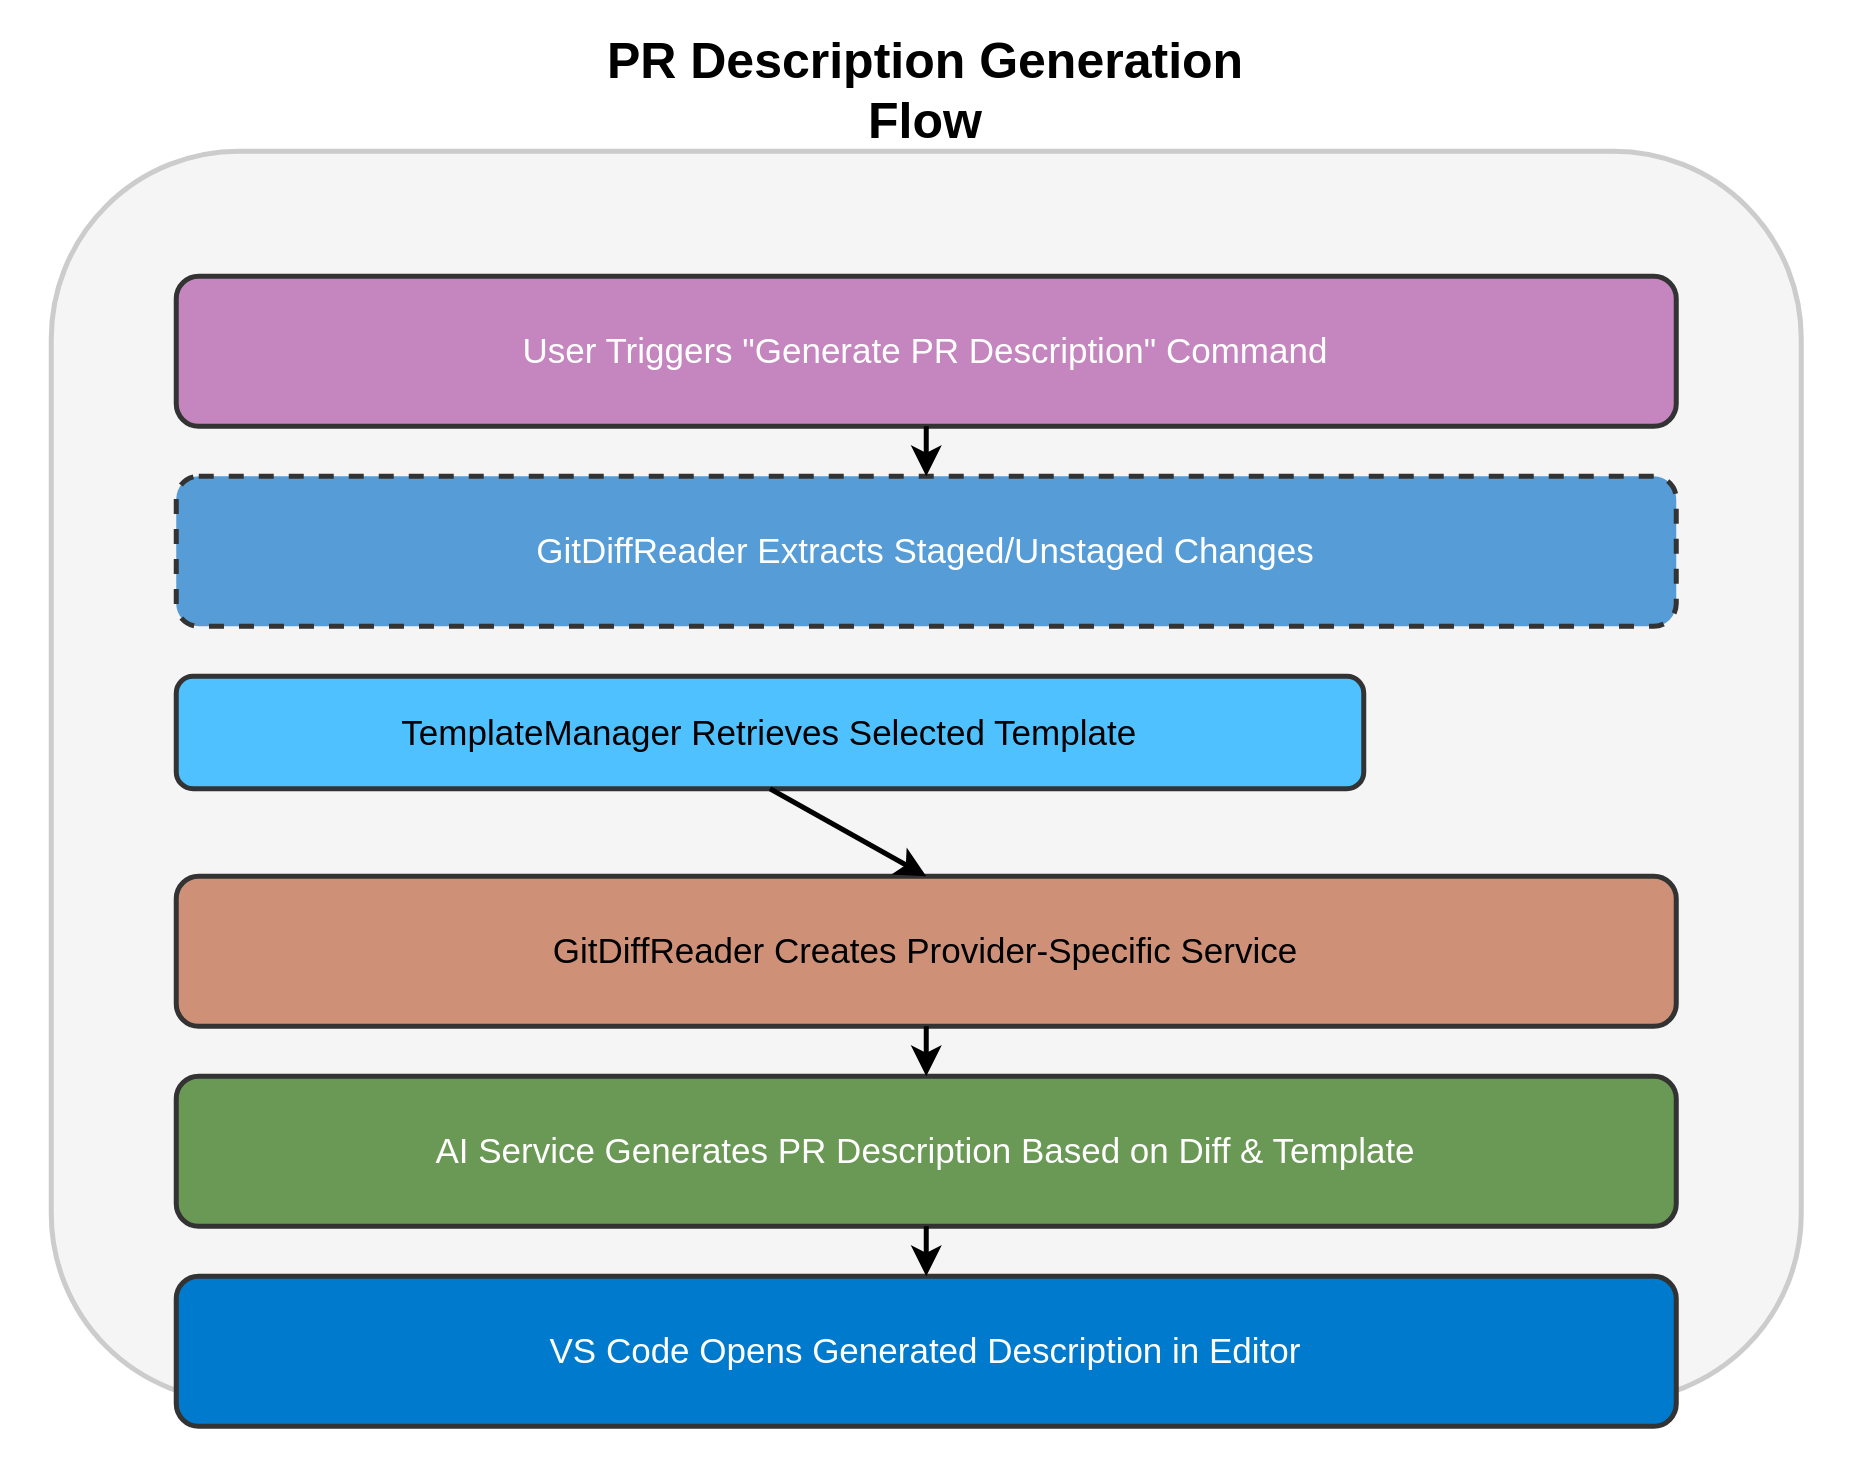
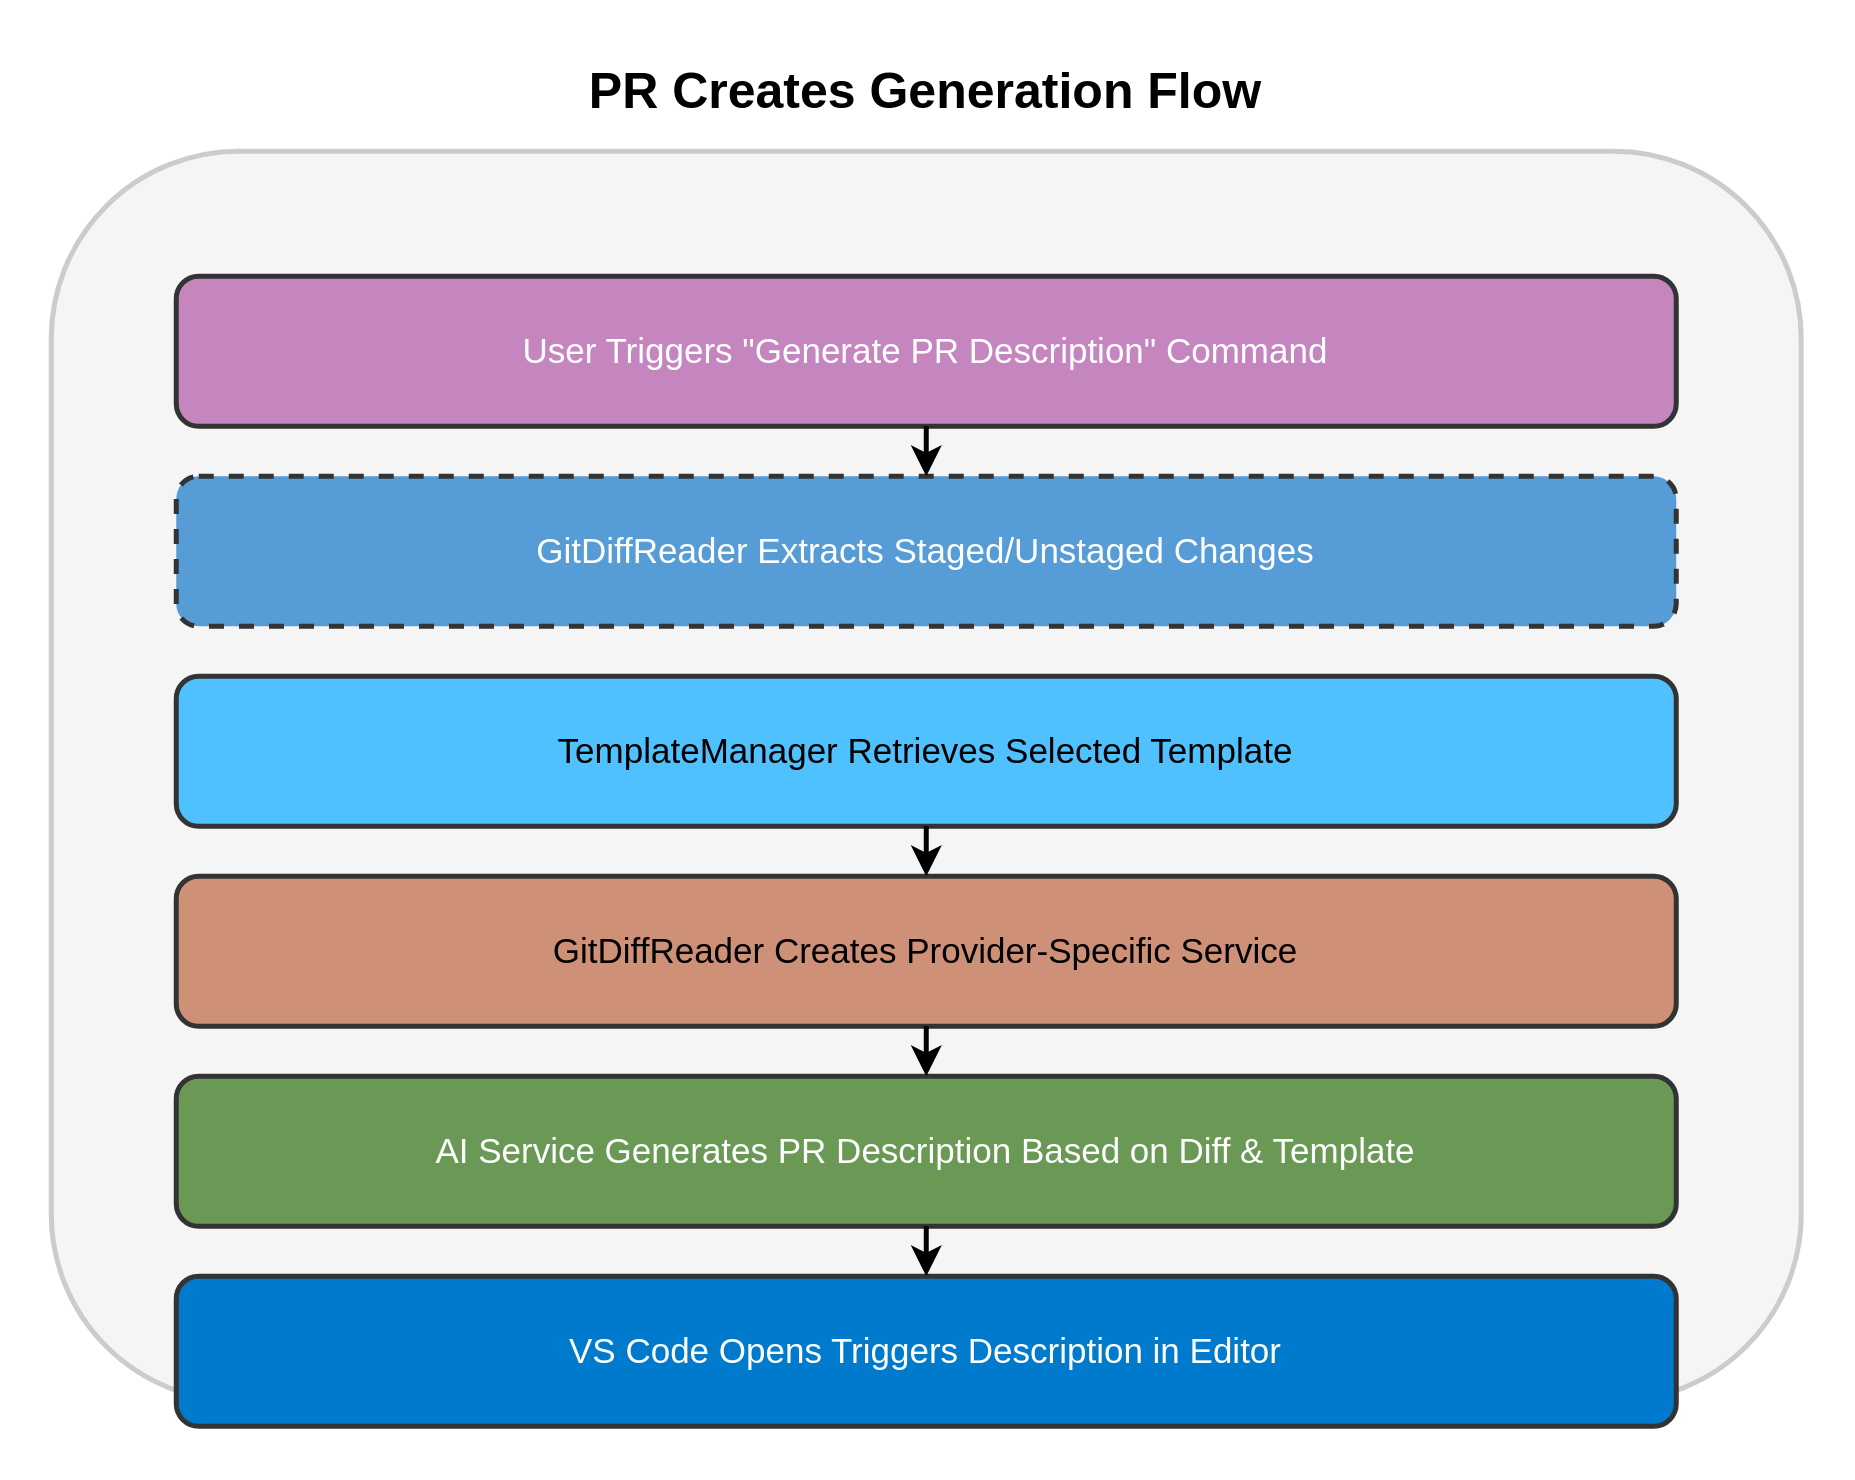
- <mxCell id="3" value="PR Description Generation Flow" style="text;html=1;strokeColor=none;fillColor=none;align=center;verticalAlign=middle;whiteSpace=wrap;rounded=0;fontSize=20;fontStyle=1;" vertex="1" parent="1"><mxGeometry x="220" y="20" width="300" height="30" as="geometry" /></mxCell>
+ <mxCell id="3" value="PR Creates Generation Flow" style="text;html=1;strokeColor=none;fillColor=none;align=center;verticalAlign=middle;whiteSpace=wrap;rounded=0;fontSize=20;fontStyle=1;" vertex="1" parent="1"><mxGeometry x="220" y="20" width="300" height="30" as="geometry" /></mxCell>
- <mxCell id="6" value="TemplateManager Retrieves Selected Template" style="rounded=1;whiteSpace=wrap;html=1;fillColor=#4FC1FF;strokeColor=#333333;strokeWidth=2;fontSize=14;" vertex="1" parent="1"><mxGeometry x="70" y="270" width="475" height="45" as="geometry" /></mxCell>
+ <mxCell id="6" value="TemplateManager Retrieves Selected Template" style="rounded=1;whiteSpace=wrap;html=1;fillColor=#4FC1FF;strokeColor=#333333;strokeWidth=2;fontSize=14;" vertex="1" parent="1"><mxGeometry x="70" y="270" width="600" height="60" as="geometry" /></mxCell>
- <mxCell id="9" value="VS Code Opens Generated Description in Editor" style="rounded=1;whiteSpace=wrap;html=1;fillColor=#007ACC;strokeColor=#333333;strokeWidth=2;fontColor=#FFFFFF;fontSize=14;" vertex="1" parent="1"><mxGeometry x="70" y="510" width="600" height="60" as="geometry" /></mxCell>
+ <mxCell id="9" value="VS Code Opens Triggers Description in Editor" style="rounded=1;whiteSpace=wrap;html=1;fillColor=#007ACC;strokeColor=#333333;strokeWidth=2;fontColor=#FFFFFF;fontSize=14;" vertex="1" parent="1"><mxGeometry x="70" y="510" width="600" height="60" as="geometry" /></mxCell>
